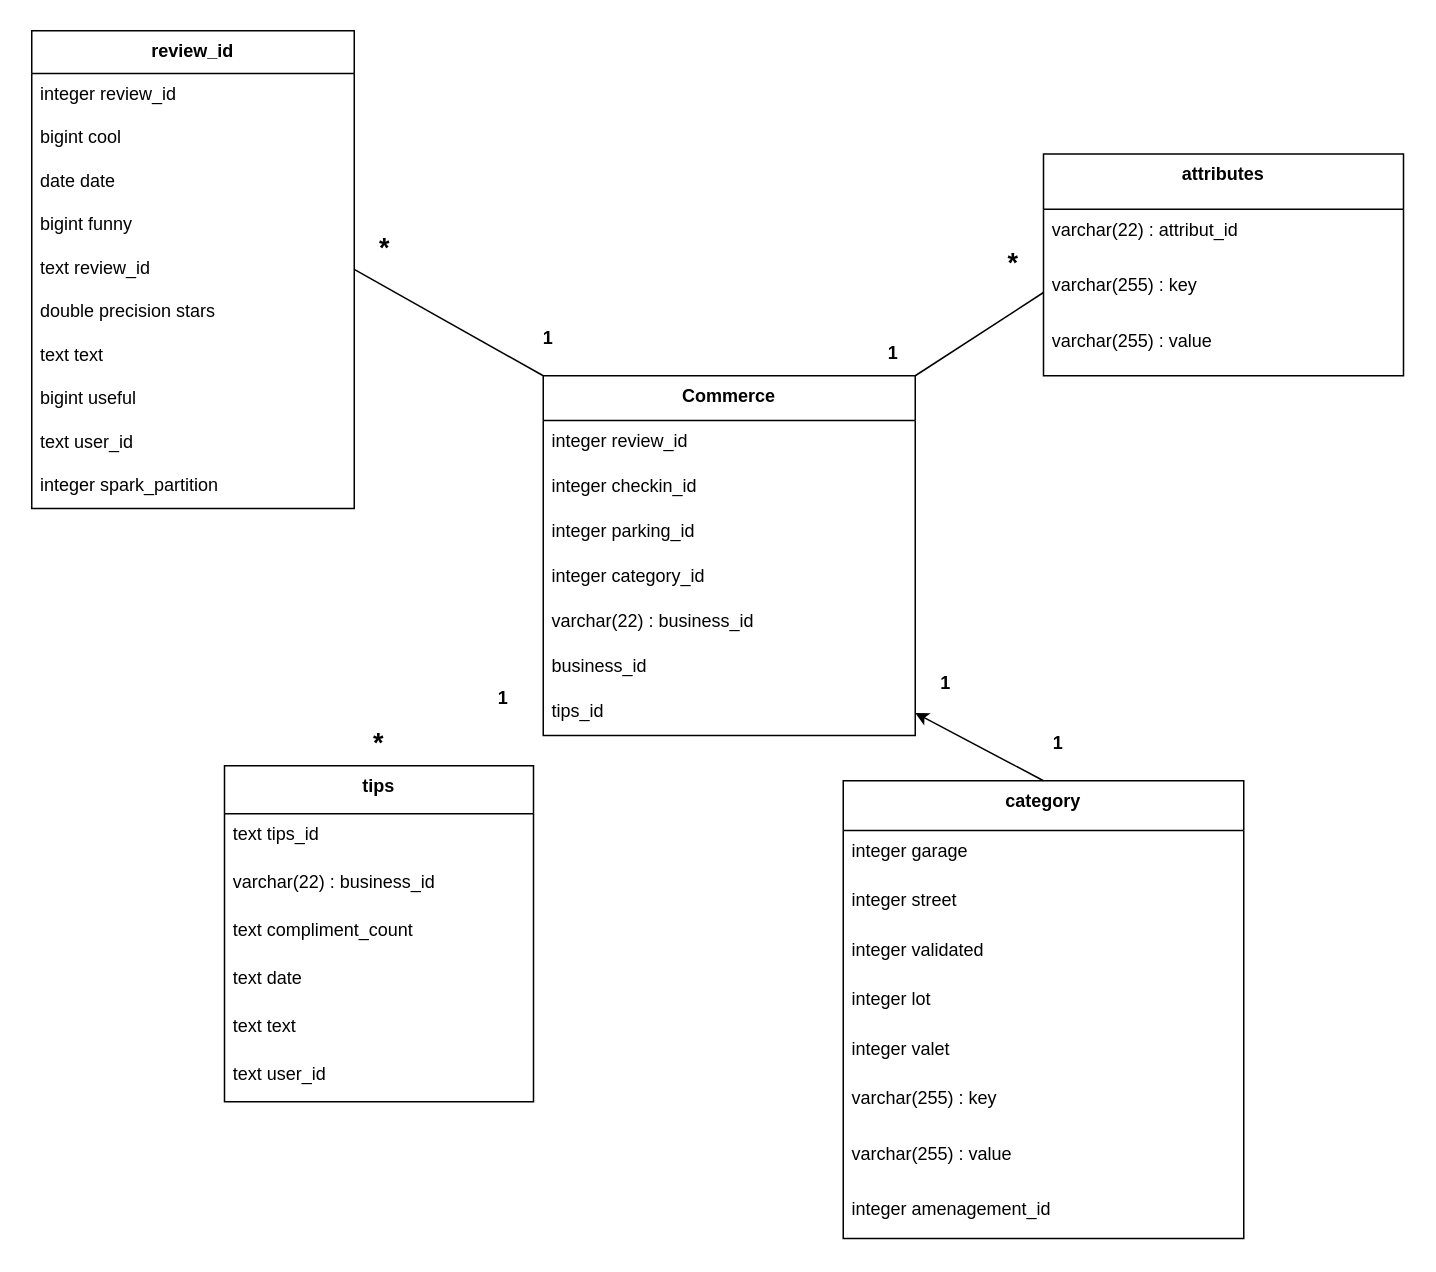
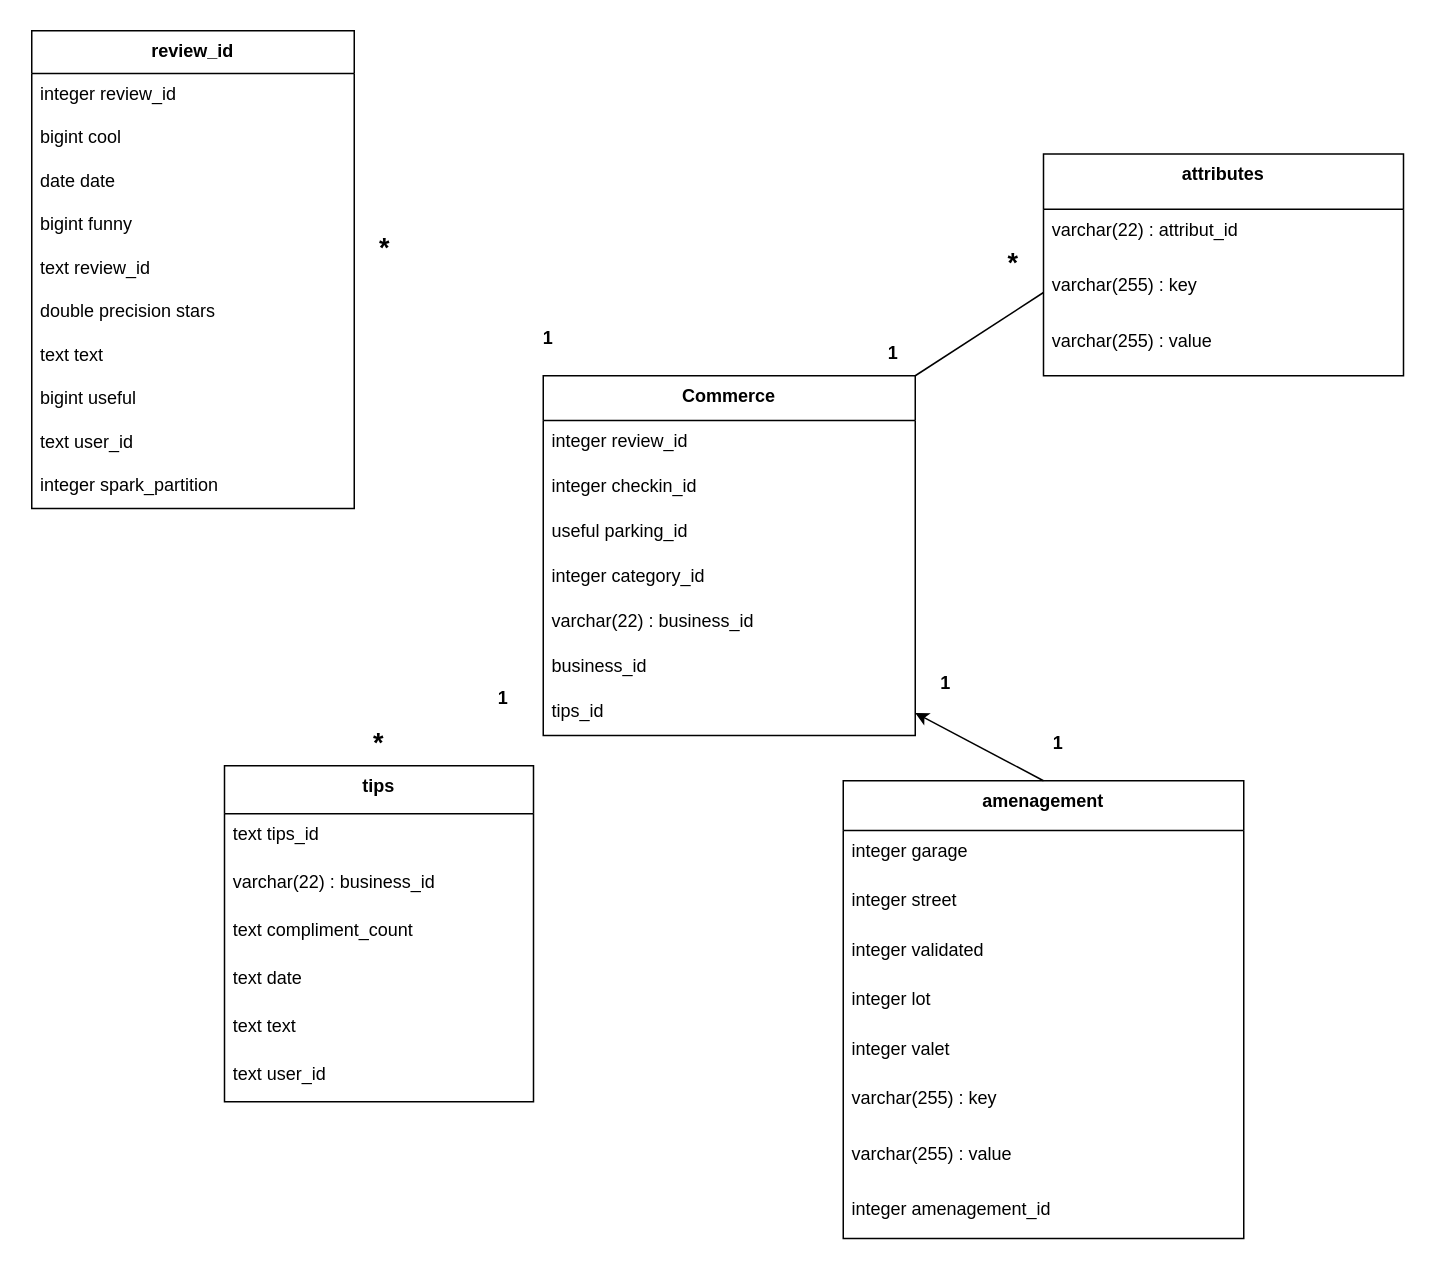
- <mxCell id="42" value="" style="endArrow=none;html=1;rounded=0;exitX=1;exitY=0.5;exitDx=0;exitDy=0;entryX=0;entryY=0;entryDx=0;entryDy=0;" edge="1" parent="1" source="31" target="9"><mxGeometry width="50" height="50" relative="1" as="geometry"><mxPoint x="496" y="260" as="sourcePoint" /><mxPoint x="675" y="160" as="targetPoint" /></mxGeometry></mxCell>
- <mxCell id="12" value="integer parking_id" style="text;strokeColor=none;fillColor=none;align=left;verticalAlign=top;spacingLeft=4;spacingRight=4;overflow=hidden;rotatable=0;points=[[0,0.5],[1,0.5]];portConstraint=eastwest;" vertex="1" parent="9"><mxGeometry y="89.818" width="248" height="30" as="geometry" /></mxCell>
+ <mxCell id="12" value="useful parking_id" style="text;strokeColor=none;fillColor=none;align=left;verticalAlign=top;spacingLeft=4;spacingRight=4;overflow=hidden;rotatable=0;points=[[0,0.5],[1,0.5]];portConstraint=eastwest;" vertex="1" parent="9"><mxGeometry y="89.818" width="248" height="30" as="geometry" /></mxCell>
- <mxCell id="17" value="category" style="swimlane;fontStyle=1;align=center;verticalAlign=top;childLayout=stackLayout;horizontal=1;startSize=33.143;horizontalStack=0;resizeParent=1;resizeParentMax=0;resizeLast=0;collapsible=0;marginBottom=0;" vertex="1" parent="1"><mxGeometry x="561.5" y="520" width="267" height="305.143" as="geometry" /></mxCell>
+ <mxCell id="17" value="amenagement" style="swimlane;fontStyle=1;align=center;verticalAlign=top;childLayout=stackLayout;horizontal=1;startSize=33.143;horizontalStack=0;resizeParent=1;resizeParentMax=0;resizeLast=0;collapsible=0;marginBottom=0;" vertex="1" parent="1"><mxGeometry x="561.5" y="520" width="267" height="305.143" as="geometry" /></mxCell>
